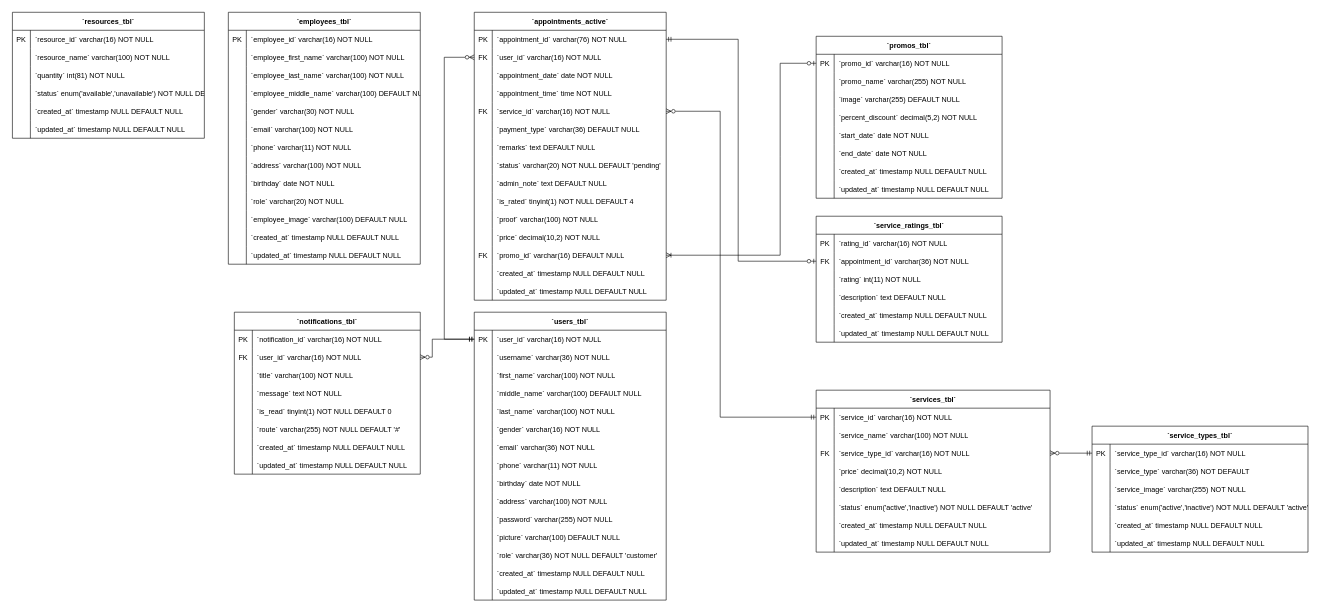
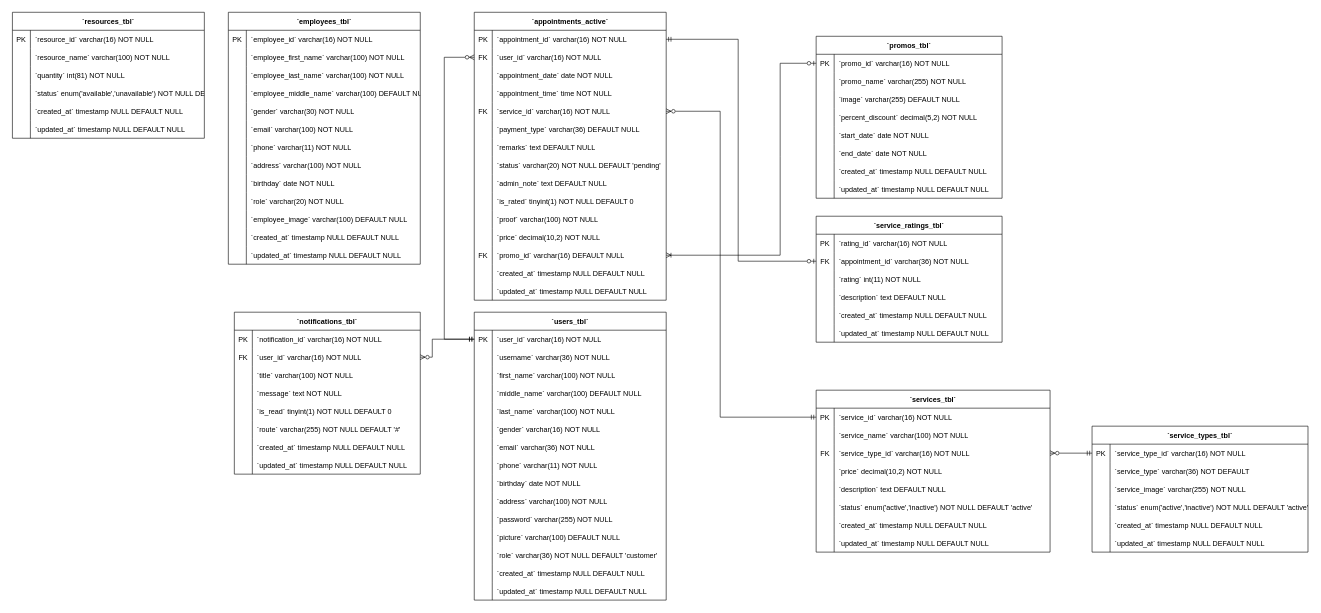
- <mxCell id="5" value="`appointment_id` varchar(76) NOT NULL" style="shape=partialRectangle;overflow=hidden;connectable=0;fillColor=none;align=left;strokeColor=inherit;top=0;left=0;bottom=0;right=0;spacingLeft=6;" parent="3" vertex="1"><mxGeometry x="30" width="290" height="30" as="geometry"><mxRectangle width="290" height="30" as="alternateBounds" /></mxGeometry></mxCell>
+ <mxCell id="5" value="`appointment_id` varchar(16) NOT NULL" style="shape=partialRectangle;overflow=hidden;connectable=0;fillColor=none;align=left;strokeColor=inherit;top=0;left=0;bottom=0;right=0;spacingLeft=6;" parent="3" vertex="1"><mxGeometry x="30" width="290" height="30" as="geometry"><mxRectangle width="290" height="30" as="alternateBounds" /></mxGeometry></mxCell>
- <mxCell id="32" value="`is_rated` tinyint(1) NOT NULL DEFAULT 4" style="shape=partialRectangle;overflow=hidden;connectable=0;fillColor=none;align=left;strokeColor=inherit;top=0;left=0;bottom=0;right=0;spacingLeft=6;" parent="30" vertex="1"><mxGeometry x="30" width="290" height="30" as="geometry"><mxRectangle width="290" height="30" as="alternateBounds" /></mxGeometry></mxCell>
+ <mxCell id="32" value="`is_rated` tinyint(1) NOT NULL DEFAULT 0" style="shape=partialRectangle;overflow=hidden;connectable=0;fillColor=none;align=left;strokeColor=inherit;top=0;left=0;bottom=0;right=0;spacingLeft=6;" parent="30" vertex="1"><mxGeometry x="30" width="290" height="30" as="geometry"><mxRectangle width="290" height="30" as="alternateBounds" /></mxGeometry></mxCell>
